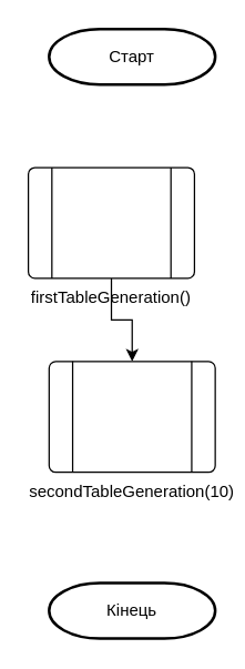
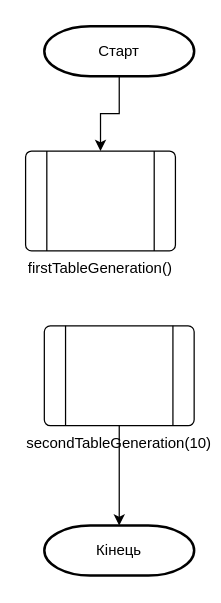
+ <mxCell id="3" value="" style="edgeStyle=orthogonalEdgeStyle;rounded=0;orthogonalLoop=1;jettySize=auto;html=1;" edge="1" parent="1" source="4" target="6"><mxGeometry relative="1" as="geometry" /></mxCell>
- <mxCell id="5" value="" style="edgeStyle=orthogonalEdgeStyle;rounded=0;orthogonalLoop=1;jettySize=auto;html=1;" edge="1" parent="1" source="6" target="8"><mxGeometry relative="1" as="geometry" /></mxCell>
+ <mxCell id="7" value="" style="edgeStyle=orthogonalEdgeStyle;rounded=0;orthogonalLoop=1;jettySize=auto;html=1;" edge="1" parent="1" source="8" target="2"><mxGeometry relative="1" as="geometry" /></mxCell>
